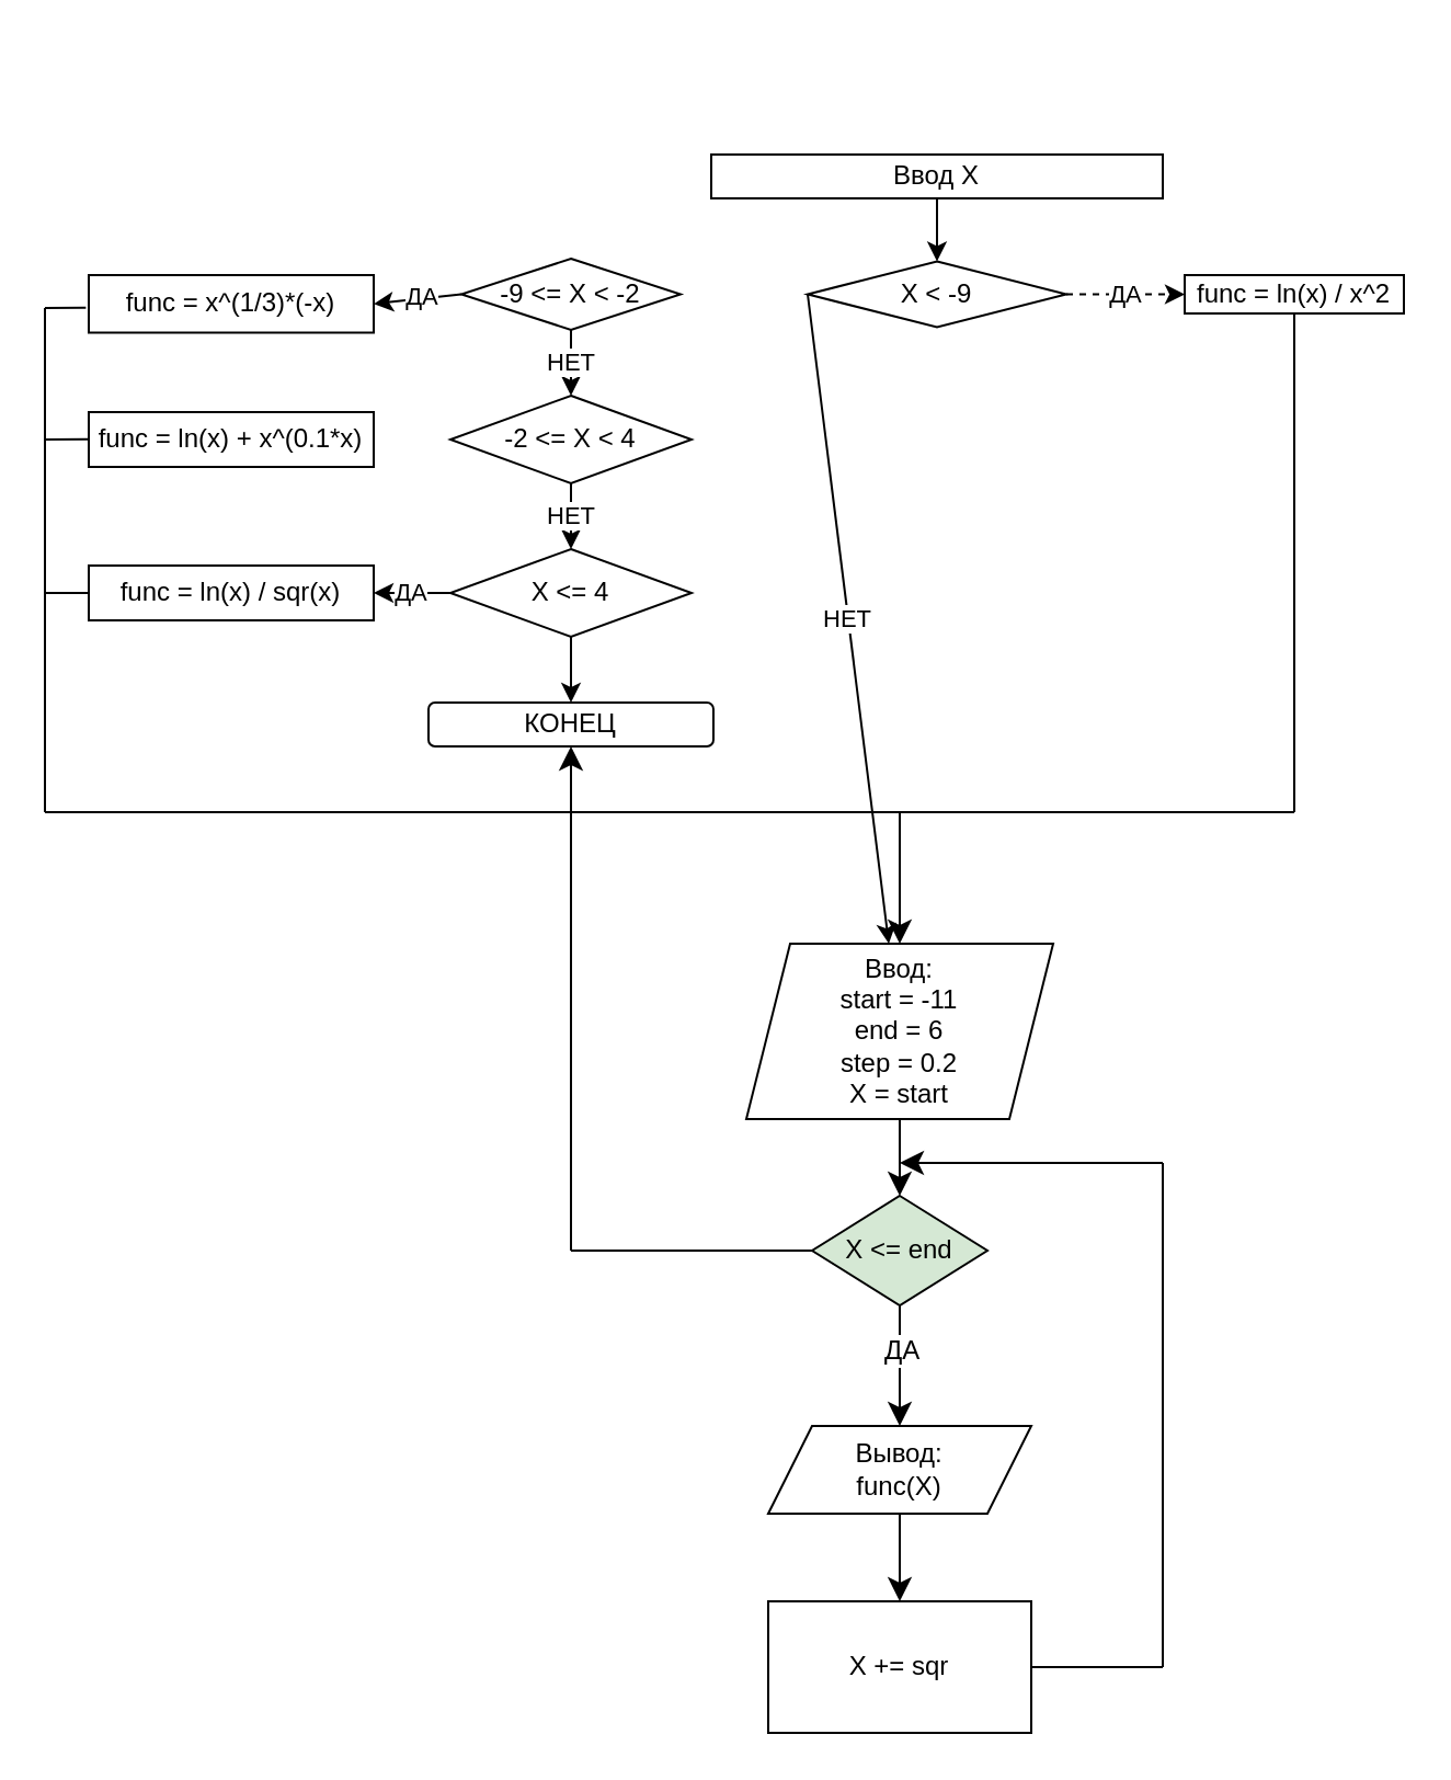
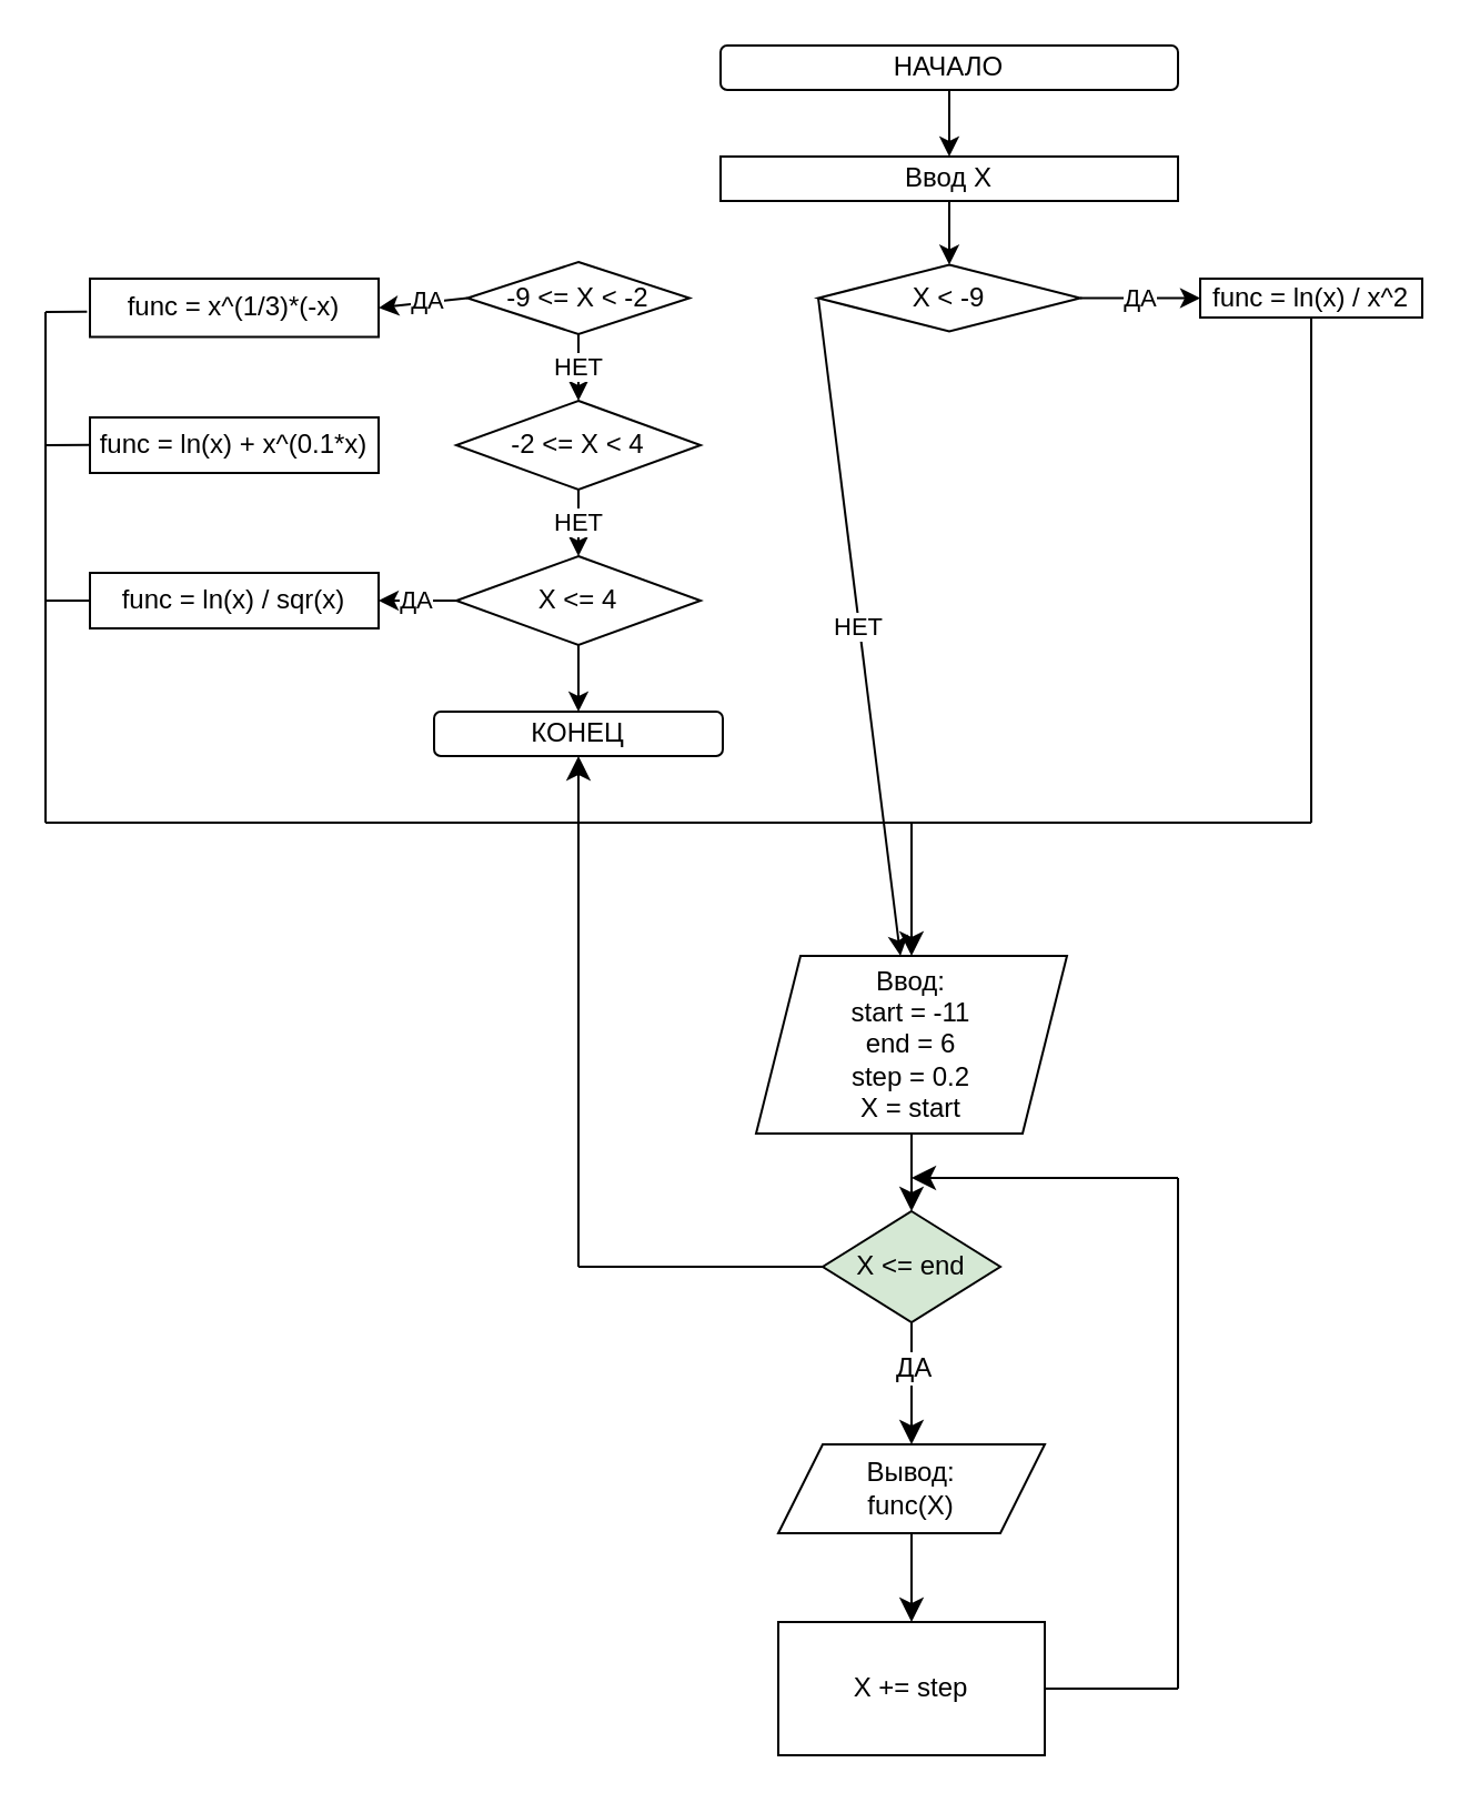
+ <mxCell id="2" value="НАЧАЛО" style="rounded=1;whiteSpace=wrap;html=1;" vertex="1" parent="1"><mxGeometry x="324" y="20" width="206" height="20" as="geometry" /></mxCell>
+ <mxCell id="4" value="" style="endArrow=classic;html=1;rounded=0;exitX=0.5;exitY=1;exitDx=0;exitDy=0;entryX=0.5;entryY=0;entryDx=0;entryDy=0;" edge="1" parent="1" source="2" target="3"><mxGeometry width="50" height="50" relative="1" as="geometry"><mxPoint x="400" y="320" as="sourcePoint" /><mxPoint x="460" y="90" as="targetPoint" /></mxGeometry></mxCell>
- <mxCell id="8" value="ДА" style="endArrow=classic;html=1;rounded=0;entryX=0;entryY=0.5;entryDx=0;entryDy=0;exitX=1;exitY=0.5;exitDx=0;exitDy=0;dashed=1;" edge="1" parent="1" source="5" target="7"><mxGeometry width="50" height="50" relative="1" as="geometry"><mxPoint x="440" y="250" as="sourcePoint" /><mxPoint x="490" y="200" as="targetPoint" /></mxGeometry></mxCell>
+ <mxCell id="8" value="ДА" style="endArrow=classic;html=1;rounded=0;entryX=0;entryY=0.5;entryDx=0;entryDy=0;exitX=1;exitY=0.5;exitDx=0;exitDy=0;" edge="1" parent="1" source="5" target="7"><mxGeometry width="50" height="50" relative="1" as="geometry"><mxPoint x="440" y="250" as="sourcePoint" /><mxPoint x="490" y="200" as="targetPoint" /></mxGeometry></mxCell>
- <mxCell id="37" value="X += sqr" style="rounded=0;whiteSpace=wrap;html=1;" vertex="1" parent="1"><mxGeometry x="350" y="730" width="120" height="60" as="geometry" /></mxCell>
+ <mxCell id="37" value="X += step" style="rounded=0;whiteSpace=wrap;html=1;" vertex="1" parent="1"><mxGeometry x="350" y="730" width="120" height="60" as="geometry" /></mxCell>
